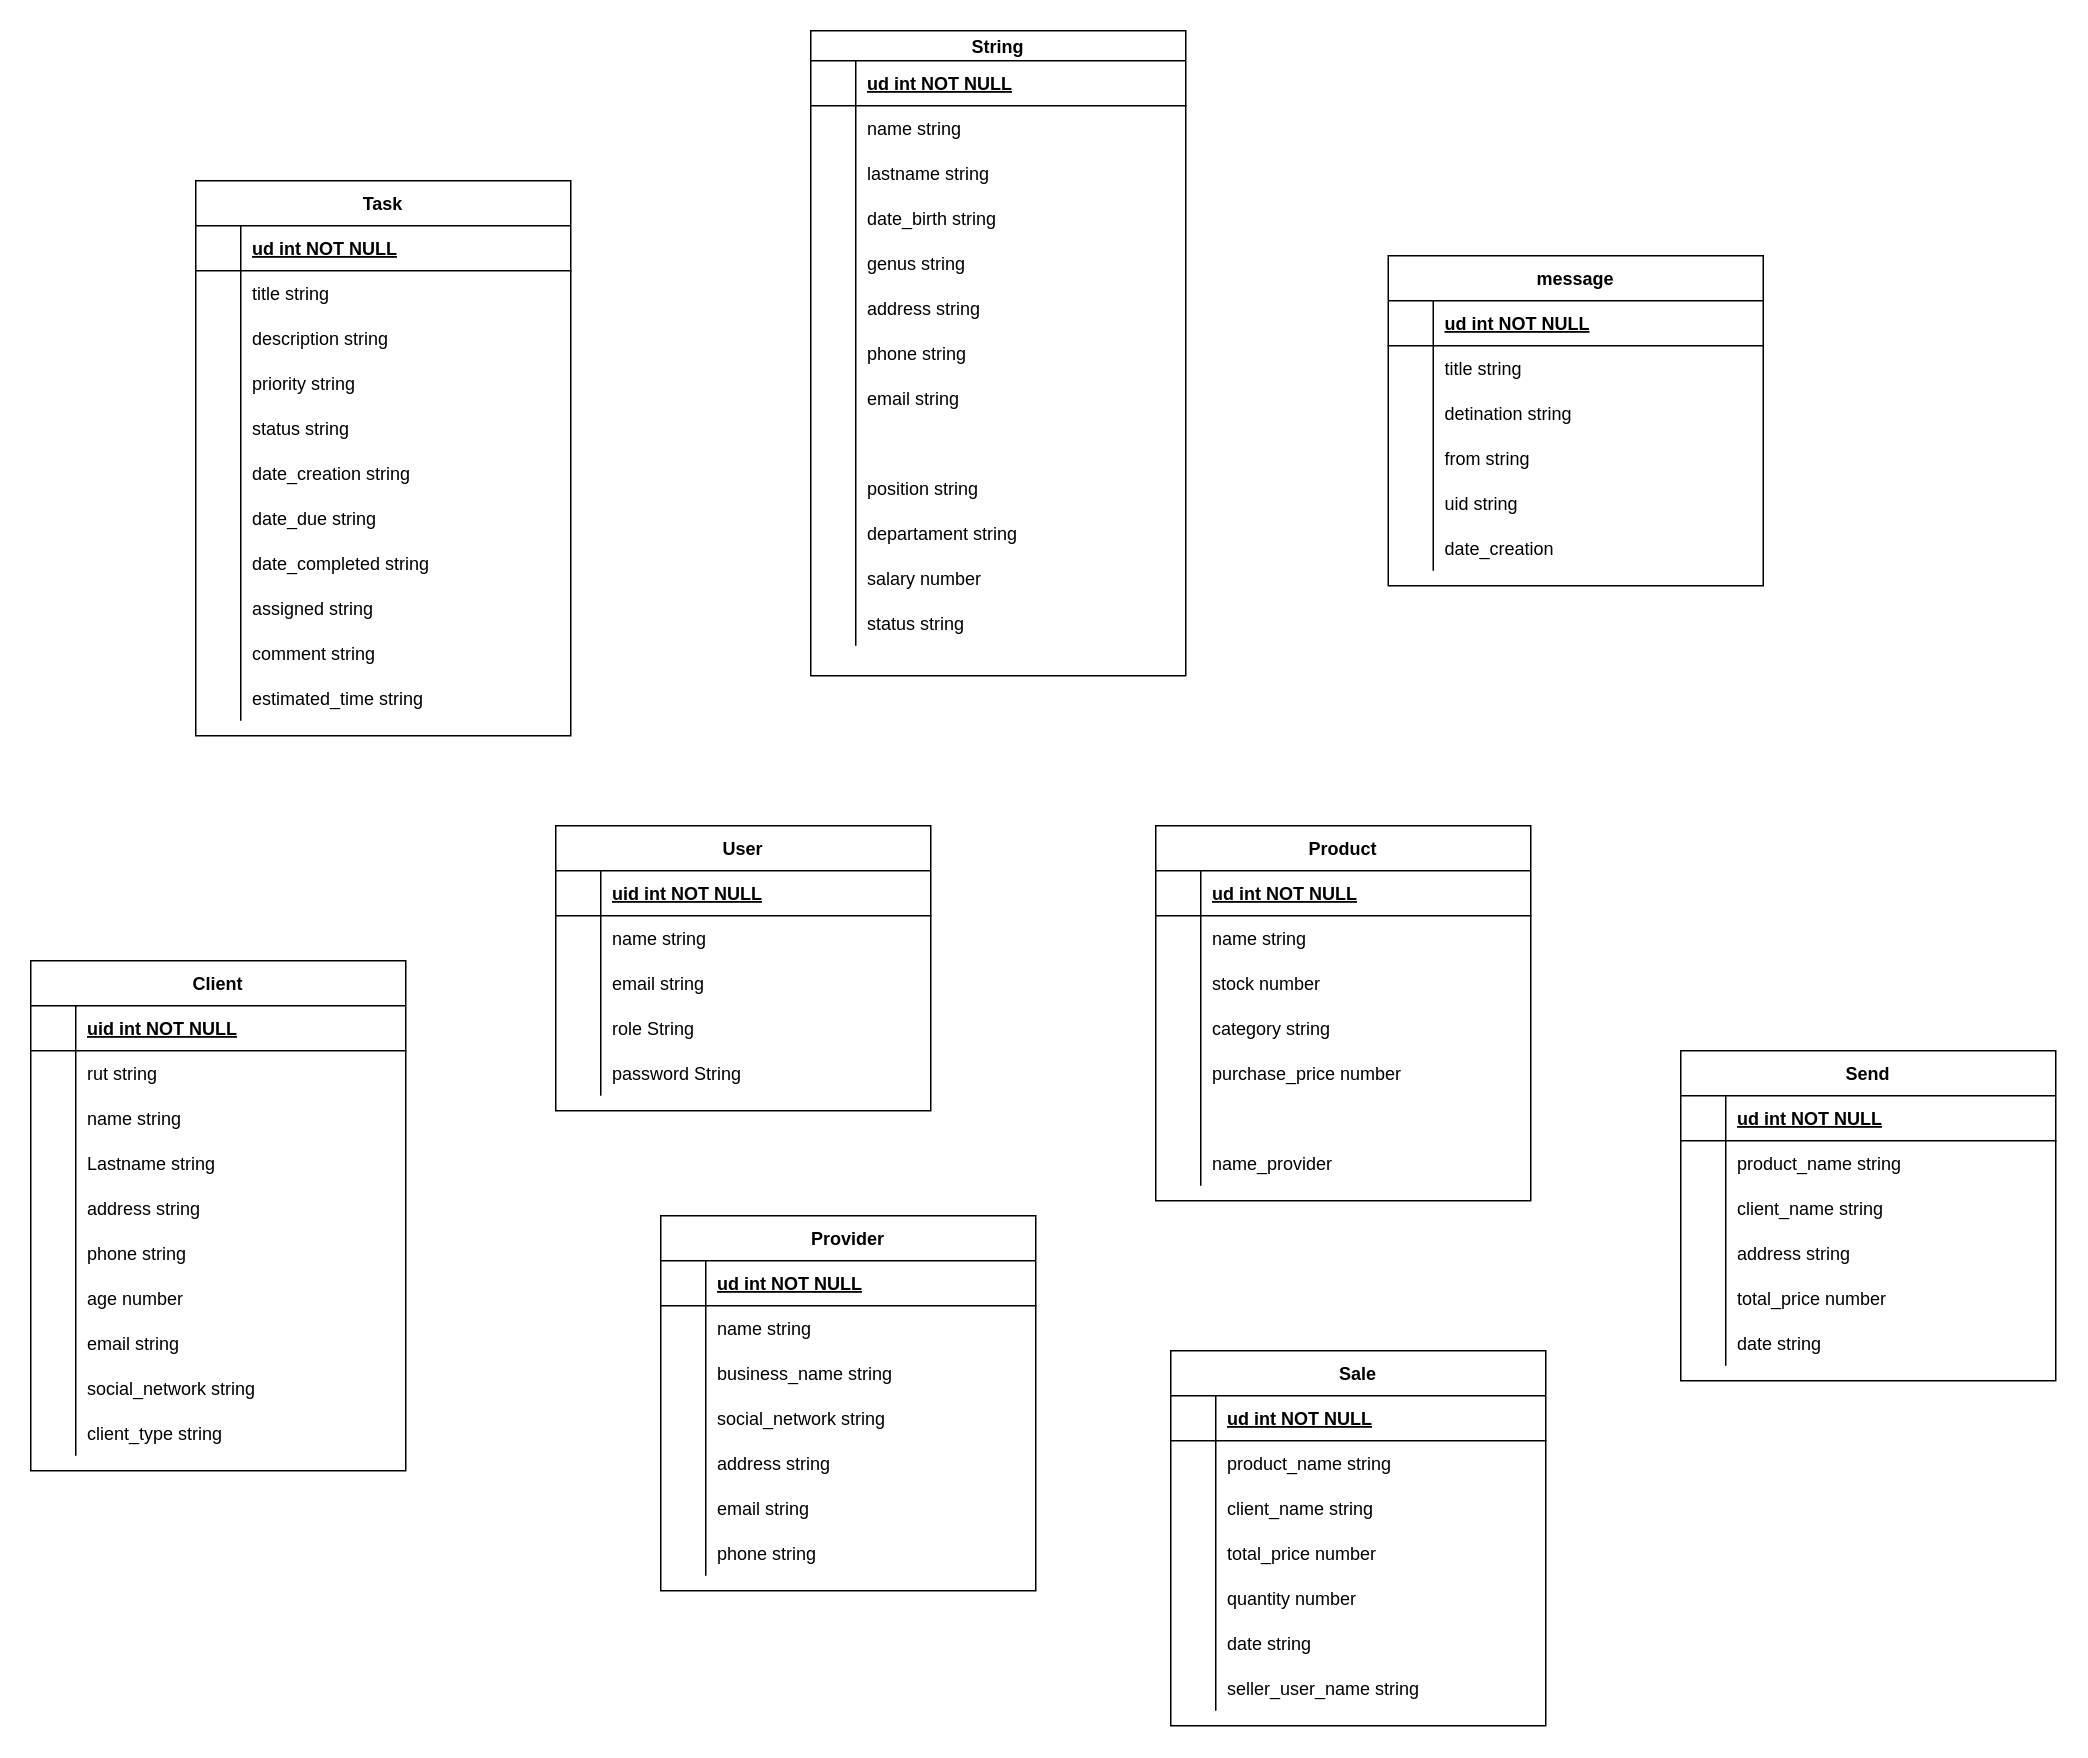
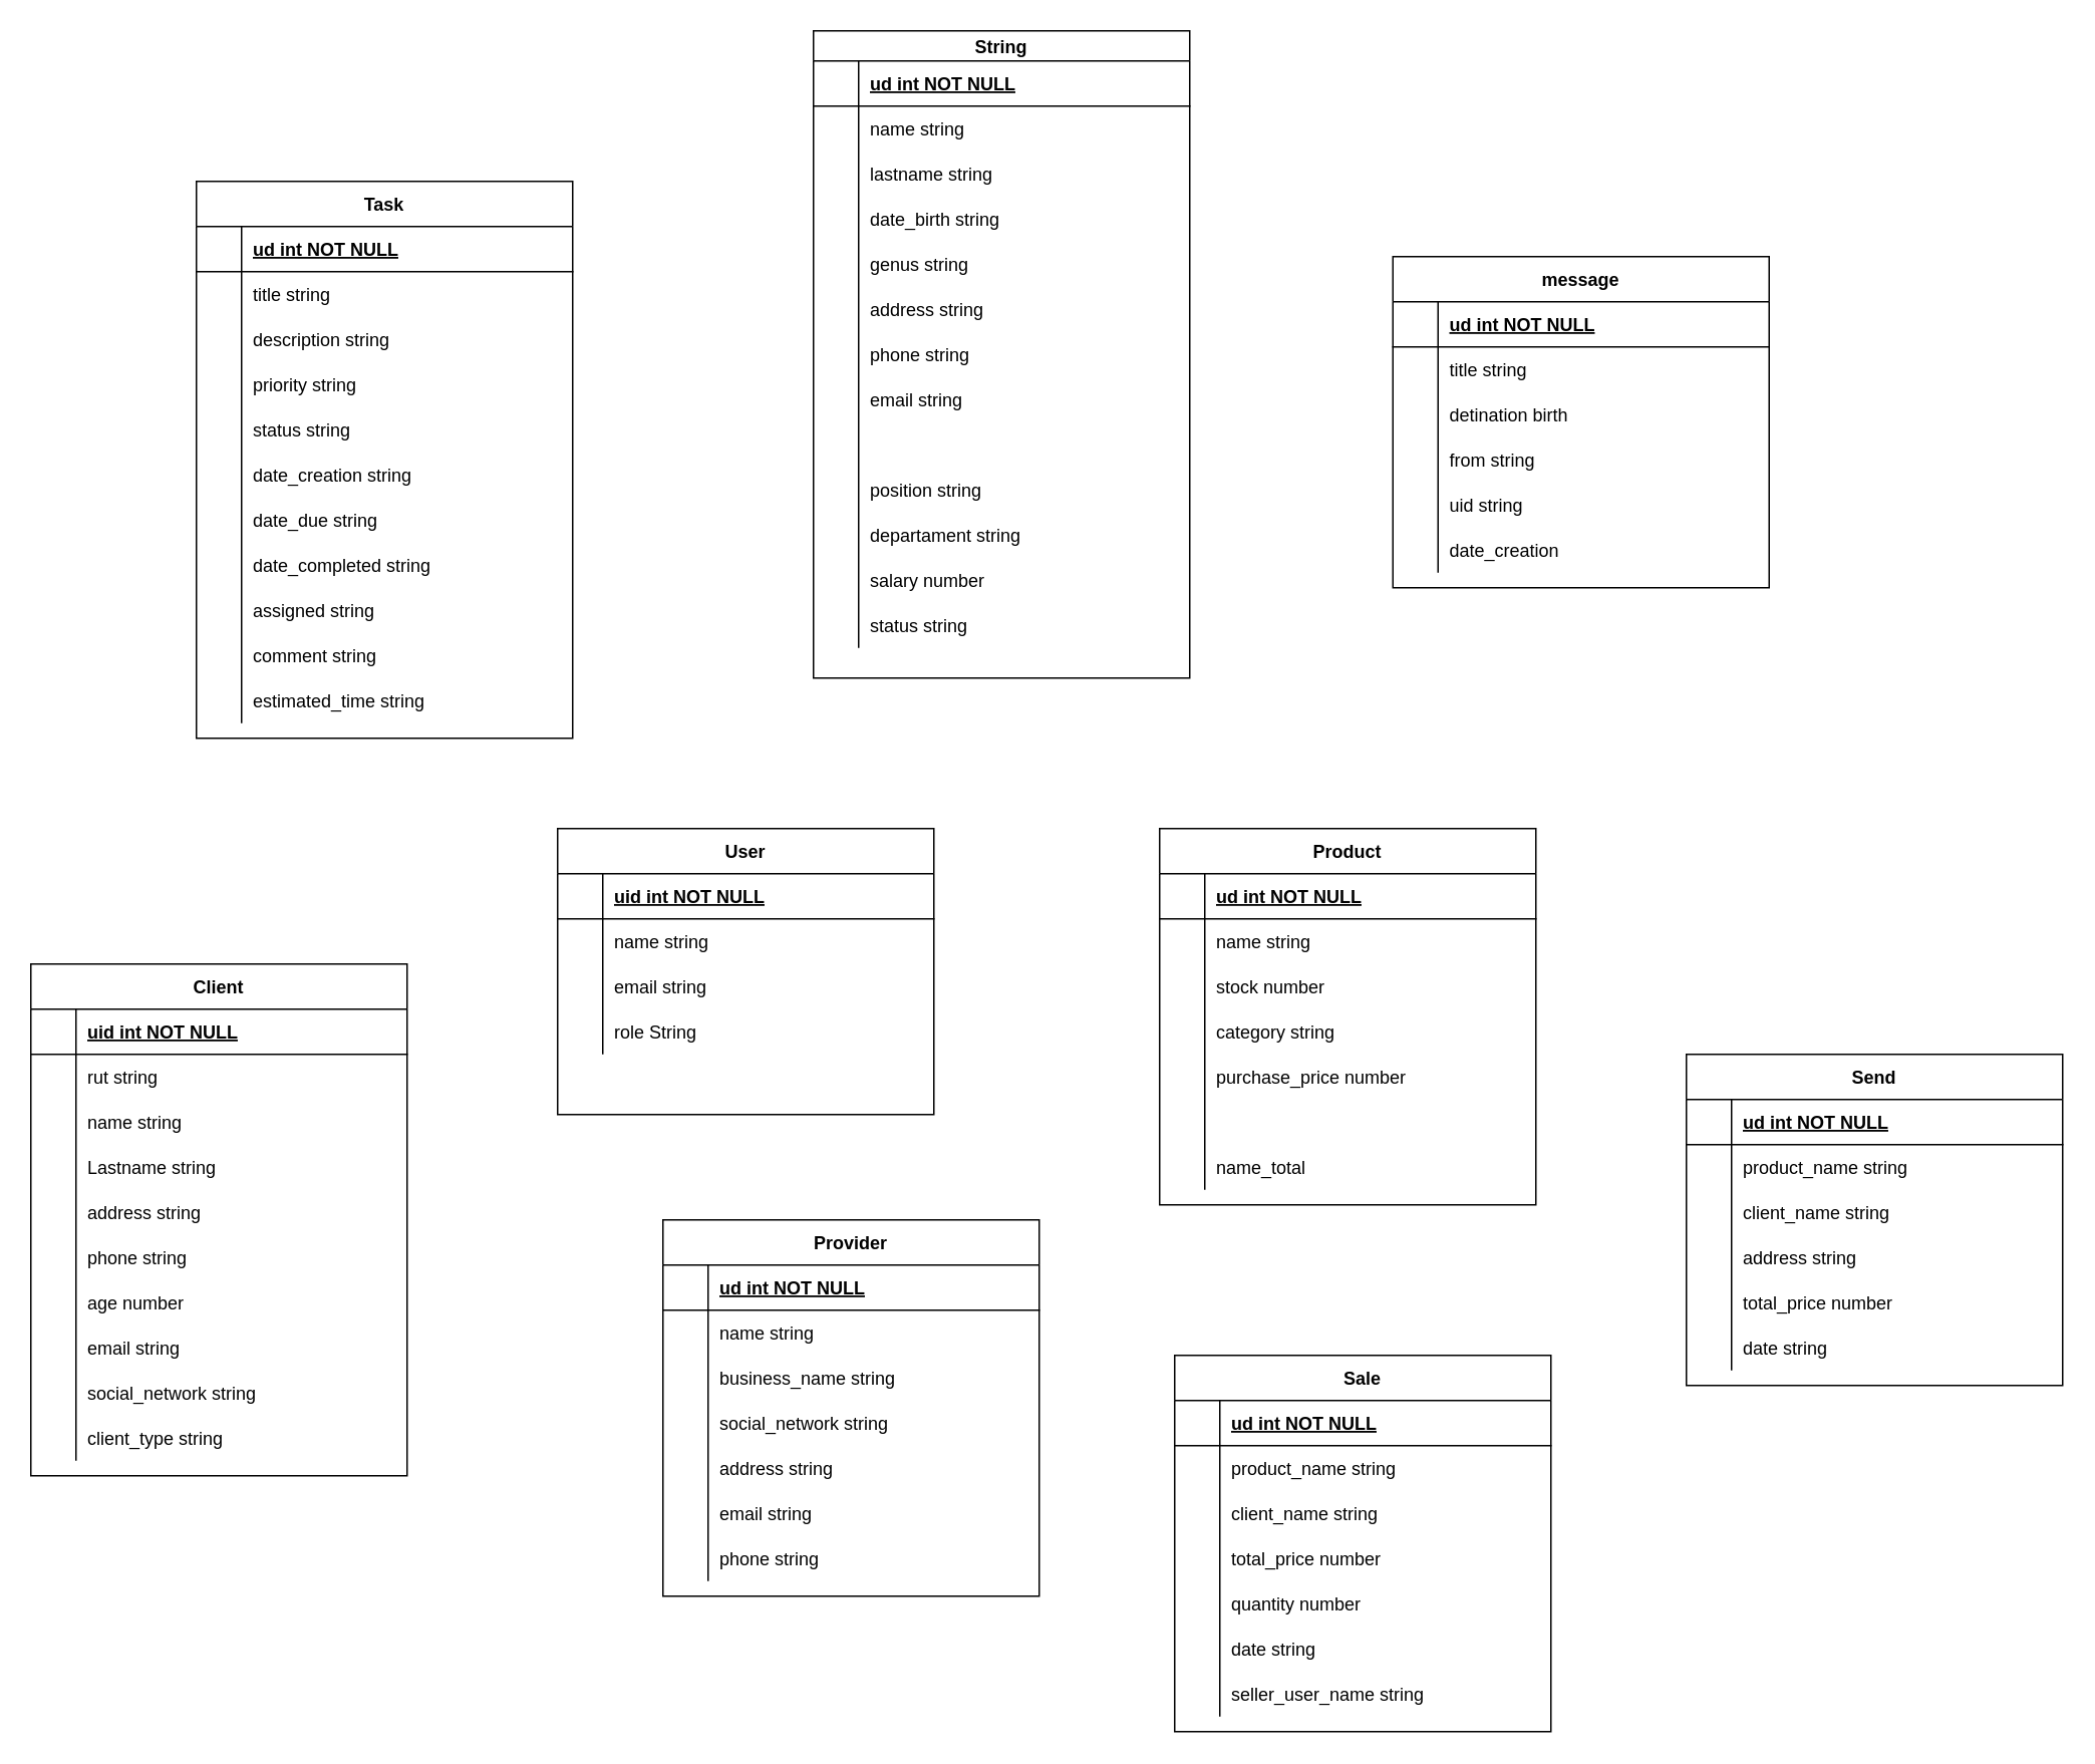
- <mxCell id="215" value="detination string" style="shape=partialRectangle;overflow=hidden;connectable=0;fillColor=none;top=0;left=0;bottom=0;right=0;align=left;spacingLeft=6;" parent="213" vertex="1"><mxGeometry x="30" width="220" height="30" as="geometry"><mxRectangle width="220" height="30" as="alternateBounds" /></mxGeometry></mxCell>
+ <mxCell id="215" value="detination birth" style="shape=partialRectangle;overflow=hidden;connectable=0;fillColor=none;top=0;left=0;bottom=0;right=0;align=left;spacingLeft=6;" parent="213" vertex="1"><mxGeometry x="30" width="220" height="30" as="geometry"><mxRectangle width="220" height="30" as="alternateBounds" /></mxGeometry></mxCell>
- <mxCell id="17" value="password String" style="shape=partialRectangle;overflow=hidden;connectable=0;fillColor=none;top=0;left=0;bottom=0;right=0;align=left;spacingLeft=6;" parent="15" vertex="1"><mxGeometry x="30" width="220" height="30" as="geometry"><mxRectangle width="220" height="30" as="alternateBounds" /></mxGeometry></mxCell>
- <mxCell id="91" value="name_provider" style="shape=partialRectangle;overflow=hidden;connectable=0;fillColor=none;top=0;left=0;bottom=0;right=0;align=left;spacingLeft=6;" parent="89" vertex="1"><mxGeometry x="30" width="220" height="30" as="geometry"><mxRectangle width="220" height="30" as="alternateBounds" /></mxGeometry></mxCell>
+ <mxCell id="91" value="name_total" style="shape=partialRectangle;overflow=hidden;connectable=0;fillColor=none;top=0;left=0;bottom=0;right=0;align=left;spacingLeft=6;" parent="89" vertex="1"><mxGeometry x="30" width="220" height="30" as="geometry"><mxRectangle width="220" height="30" as="alternateBounds" /></mxGeometry></mxCell>
